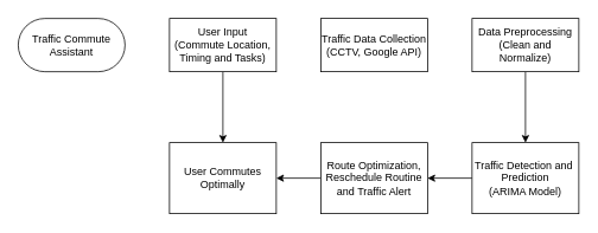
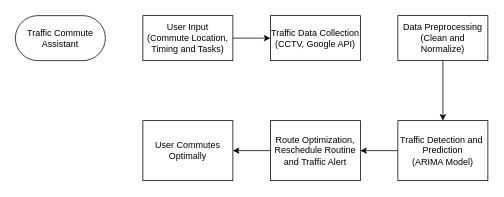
- <mxCell id="3" style="edgeStyle=none;html=1;" edge="1" parent="1" source="4" target="12"><mxGeometry relative="1" as="geometry" /></mxCell>
+ <mxCell id="3" style="edgeStyle=none;html=1;entryX=0;entryY=0.5;entryDx=0;entryDy=0;" edge="1" parent="1" source="4" target="5"><mxGeometry relative="1" as="geometry" /></mxCell>
